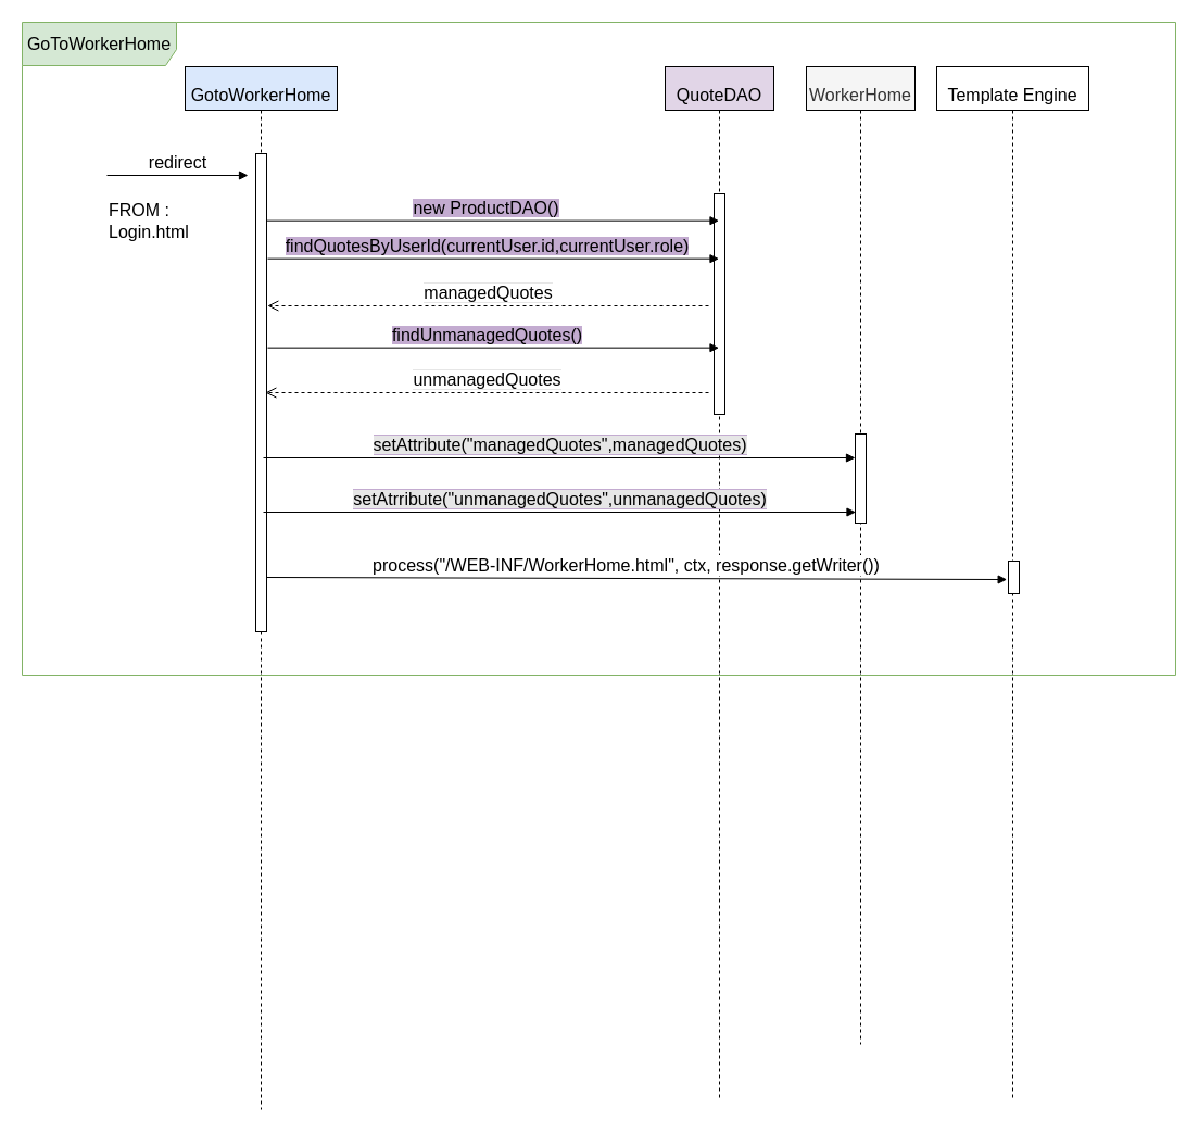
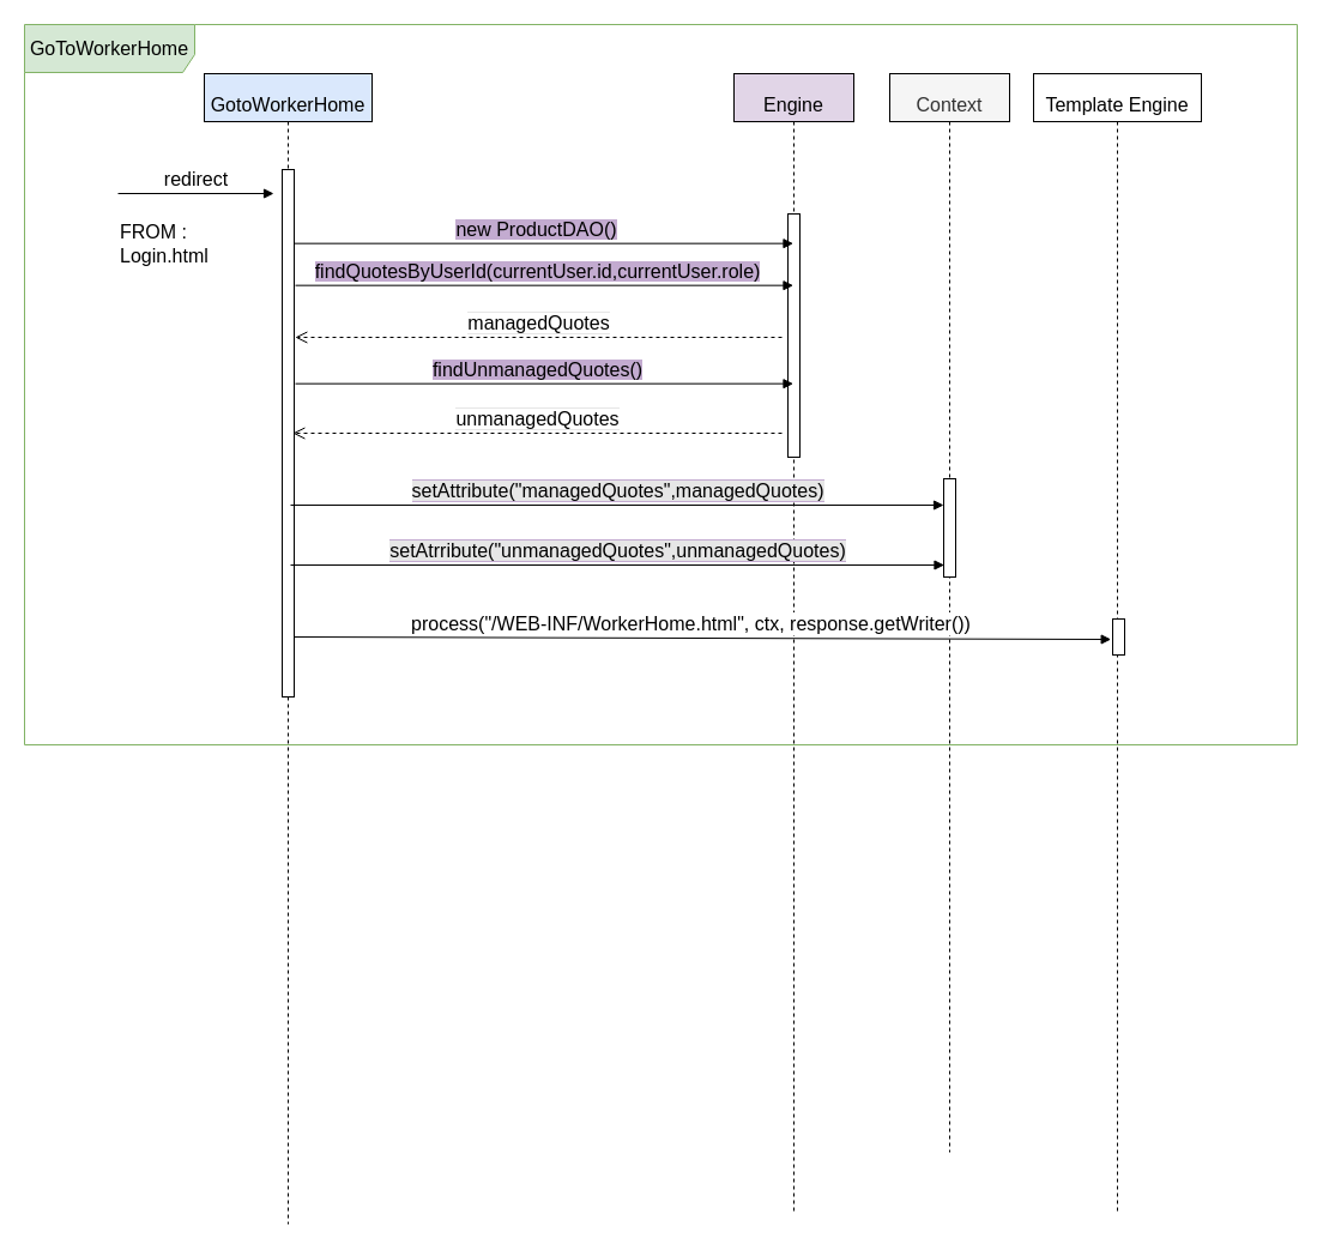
- <mxCell id="9" value="&lt;span style=&quot;font-size: 16px;&quot;&gt;QuoteDAO&lt;/span&gt;" style="shape=umlLifeline;perimeter=lifelinePerimeter;whiteSpace=wrap;html=1;container=1;collapsible=0;recursiveResize=0;outlineConnect=0;fontSize=33;align=center;fillColor=#e1d5e7;strokeColor=#000000;" vertex="1" parent="1"><mxGeometry x="612" y="61" width="100" height="950" as="geometry" /></mxCell>
+ <mxCell id="9" value="&lt;span style=&quot;font-size: 16px;&quot;&gt;Engine&lt;/span&gt;" style="shape=umlLifeline;perimeter=lifelinePerimeter;whiteSpace=wrap;html=1;container=1;collapsible=0;recursiveResize=0;outlineConnect=0;fontSize=33;align=center;fillColor=#e1d5e7;strokeColor=#000000;" vertex="1" parent="1"><mxGeometry x="612" y="61" width="100" height="950" as="geometry" /></mxCell>
- <mxCell id="7" value="&lt;span style=&quot;font-size: 16px;&quot;&gt;WorkerHome&lt;/span&gt;" style="shape=umlLifeline;perimeter=lifelinePerimeter;whiteSpace=wrap;html=1;container=1;collapsible=0;recursiveResize=0;outlineConnect=0;fontSize=33;align=center;fillColor=#f5f5f5;strokeColor=#000000;fontColor=#333333;" vertex="1" parent="1"><mxGeometry x="742" y="61" width="100" height="900" as="geometry" /></mxCell>
+ <mxCell id="7" value="&lt;span style=&quot;font-size: 16px;&quot;&gt;Context&lt;/span&gt;" style="shape=umlLifeline;perimeter=lifelinePerimeter;whiteSpace=wrap;html=1;container=1;collapsible=0;recursiveResize=0;outlineConnect=0;fontSize=33;align=center;fillColor=#f5f5f5;strokeColor=#000000;fontColor=#333333;" vertex="1" parent="1"><mxGeometry x="742" y="61" width="100" height="900" as="geometry" /></mxCell>
